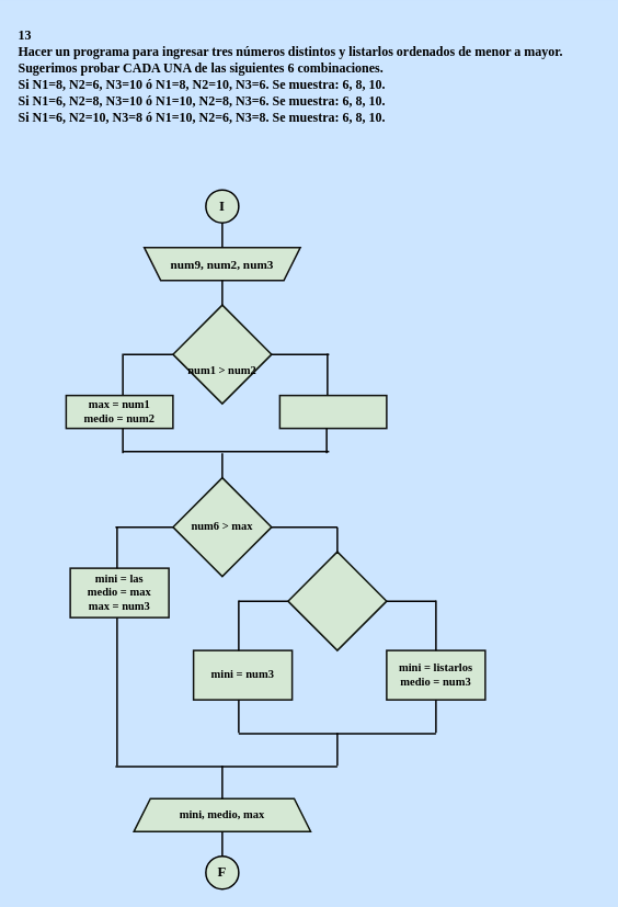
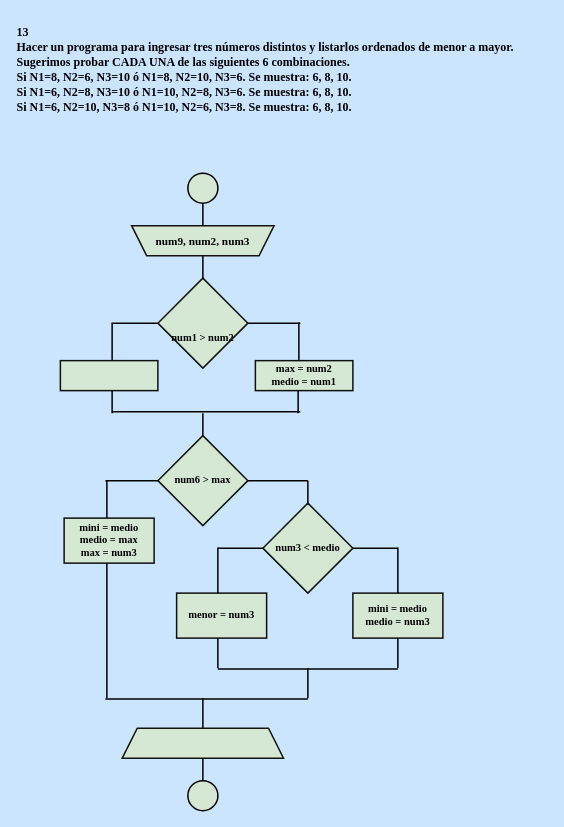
- <mxCell id="33" value="I" style="text;strokeColor=none;align=center;fillColor=none;html=1;verticalAlign=middle;whiteSpace=wrap;rounded=0;fontFamily=Comic Sans MS;fontStyle=1;fontColor=#000000;fontSize=17;aspect=fixed;" vertex="1" parent="3"><mxGeometry x="180" y="5" width="30" height="30" as="geometry" /></mxCell>
- <mxCell id="17" value="&lt;b&gt;&lt;font style=&quot;font-size: 14px;&quot; color=&quot;#000000&quot; face=&quot;Comic Sans MS&quot;&gt;max = num1&lt;/font&gt;&lt;/b&gt;&lt;div&gt;&lt;b&gt;&lt;font style=&quot;font-size: 14px;&quot; color=&quot;#000000&quot; face=&quot;Comic Sans MS&quot;&gt;medio = num2&lt;/font&gt;&lt;/b&gt;&lt;/div&gt;" style="text;strokeColor=none;align=center;fillColor=none;html=1;verticalAlign=middle;whiteSpace=wrap;rounded=0;fontFamily=Architects Daughter;fontSource=https%3A%2F%2Ffonts.googleapis.com%2Fcss%3Ffamily%3DArchitects%2BDaughter;aspect=fixed;" vertex="1" parent="15"><mxGeometry x="15" y="5" width="100" height="30" as="geometry" /></mxCell>
+ <mxCell id="20" value="&lt;b&gt;&lt;font style=&quot;font-size: 14px;&quot; color=&quot;#000000&quot; face=&quot;Comic Sans MS&quot;&gt;max = num2&lt;/font&gt;&lt;/b&gt;&lt;div&gt;&lt;b&gt;&lt;font style=&quot;font-size: 14px;&quot; color=&quot;#000000&quot; face=&quot;Comic Sans MS&quot;&gt;medio = num1&lt;/font&gt;&lt;/b&gt;&lt;/div&gt;" style="text;strokeColor=none;align=center;fillColor=none;html=1;verticalAlign=middle;whiteSpace=wrap;rounded=0;fontFamily=Architects Daughter;fontSource=https://fonts.googleapis.com/css?family=Architects+Daughter;aspect=fixed;" vertex="1" parent="18"><mxGeometry x="15" y="5" width="100" height="30" as="geometry" /></mxCell>
- <mxCell id="23" value="&lt;font face=&quot;Comic Sans MS&quot; color=&quot;#000000&quot;&gt;&lt;span style=&quot;font-size: 14px;&quot;&gt;&lt;b&gt;mini = las&lt;/b&gt;&lt;/span&gt;&lt;/font&gt;&lt;div&gt;&lt;font face=&quot;Comic Sans MS&quot; color=&quot;#000000&quot;&gt;&lt;span style=&quot;font-size: 14px;&quot;&gt;&lt;b&gt;medio = max&lt;/b&gt;&lt;/span&gt;&lt;/font&gt;&lt;/div&gt;&lt;div&gt;&lt;font face=&quot;Comic Sans MS&quot; color=&quot;#000000&quot;&gt;&lt;span style=&quot;font-size: 14px;&quot;&gt;&lt;b&gt;max = num3&lt;/b&gt;&lt;/span&gt;&lt;/font&gt;&lt;/div&gt;" style="text;strokeColor=none;align=center;fillColor=none;html=1;verticalAlign=middle;whiteSpace=wrap;rounded=0;fontFamily=Architects Daughter;fontSource=https://fonts.googleapis.com/css?family=Architects+Daughter;aspect=fixed;" vertex="1" parent="21"><mxGeometry y="9" width="140" height="42" as="geometry" /></mxCell>
+ <mxCell id="23" value="&lt;font face=&quot;Comic Sans MS&quot; color=&quot;#000000&quot;&gt;&lt;span style=&quot;font-size: 14px;&quot;&gt;&lt;b&gt;mini = medio&lt;/b&gt;&lt;/span&gt;&lt;/font&gt;&lt;div&gt;&lt;font face=&quot;Comic Sans MS&quot; color=&quot;#000000&quot;&gt;&lt;span style=&quot;font-size: 14px;&quot;&gt;&lt;b&gt;medio = max&lt;/b&gt;&lt;/span&gt;&lt;/font&gt;&lt;/div&gt;&lt;div&gt;&lt;font face=&quot;Comic Sans MS&quot; color=&quot;#000000&quot;&gt;&lt;span style=&quot;font-size: 14px;&quot;&gt;&lt;b&gt;max = num3&lt;/b&gt;&lt;/span&gt;&lt;/font&gt;&lt;/div&gt;" style="text;strokeColor=none;align=center;fillColor=none;html=1;verticalAlign=middle;whiteSpace=wrap;rounded=0;fontFamily=Architects Daughter;fontSource=https://fonts.googleapis.com/css?family=Architects+Daughter;aspect=fixed;" vertex="1" parent="21"><mxGeometry y="9" width="140" height="42" as="geometry" /></mxCell>
+ <mxCell id="26" value="&lt;b&gt;&lt;font color=&quot;#000000&quot; style=&quot;font-size: 14px;&quot; face=&quot;Comic Sans MS&quot;&gt;num3 &amp;lt; medio&lt;/font&gt;&lt;/b&gt;" style="text;strokeColor=none;align=center;fillColor=none;html=1;verticalAlign=middle;whiteSpace=wrap;rounded=0;fontFamily=Architects Daughter;fontSource=https://fonts.googleapis.com/css?family=Architects+Daughter;aspect=fixed;" vertex="1" parent="24"><mxGeometry x="10" y="45" width="100" height="30" as="geometry" /></mxCell>
- <mxCell id="29" value="&lt;font face=&quot;Comic Sans MS&quot; color=&quot;#000000&quot;&gt;&lt;span style=&quot;font-size: 14px;&quot;&gt;&lt;b&gt;mini = num3&lt;/b&gt;&lt;/span&gt;&lt;/font&gt;" style="text;strokeColor=none;align=center;fillColor=none;html=1;verticalAlign=middle;whiteSpace=wrap;rounded=0;fontFamily=Architects Daughter;fontSource=https://fonts.googleapis.com/css?family=Architects+Daughter;aspect=fixed;" vertex="1" parent="27"><mxGeometry y="9" width="140" height="42" as="geometry" /></mxCell>
+ <mxCell id="29" value="&lt;font face=&quot;Comic Sans MS&quot; color=&quot;#000000&quot;&gt;&lt;span style=&quot;font-size: 14px;&quot;&gt;&lt;b&gt;menor = num3&lt;/b&gt;&lt;/span&gt;&lt;/font&gt;" style="text;strokeColor=none;align=center;fillColor=none;html=1;verticalAlign=middle;whiteSpace=wrap;rounded=0;fontFamily=Architects Daughter;fontSource=https://fonts.googleapis.com/css?family=Architects+Daughter;aspect=fixed;" vertex="1" parent="27"><mxGeometry y="9" width="140" height="42" as="geometry" /></mxCell>
- <mxCell id="32" value="&lt;font face=&quot;Comic Sans MS&quot; color=&quot;#000000&quot;&gt;&lt;span style=&quot;font-size: 14px;&quot;&gt;&lt;b&gt;mini = listarlos&lt;/b&gt;&lt;/span&gt;&lt;/font&gt;&lt;div&gt;&lt;font face=&quot;Comic Sans MS&quot; color=&quot;#000000&quot;&gt;&lt;span style=&quot;font-size: 14px;&quot;&gt;&lt;b&gt;medio = num3&lt;/b&gt;&lt;/span&gt;&lt;/font&gt;&lt;/div&gt;" style="text;strokeColor=none;align=center;fillColor=none;html=1;verticalAlign=middle;whiteSpace=wrap;rounded=0;fontFamily=Architects Daughter;fontSource=https://fonts.googleapis.com/css?family=Architects+Daughter;aspect=fixed;" vertex="1" parent="30"><mxGeometry y="9" width="140" height="42" as="geometry" /></mxCell>
+ <mxCell id="32" value="&lt;font face=&quot;Comic Sans MS&quot; color=&quot;#000000&quot;&gt;&lt;span style=&quot;font-size: 14px;&quot;&gt;&lt;b&gt;mini = medio&lt;/b&gt;&lt;/span&gt;&lt;/font&gt;&lt;div&gt;&lt;font face=&quot;Comic Sans MS&quot; color=&quot;#000000&quot;&gt;&lt;span style=&quot;font-size: 14px;&quot;&gt;&lt;b&gt;medio = num3&lt;/b&gt;&lt;/span&gt;&lt;/font&gt;&lt;/div&gt;" style="text;strokeColor=none;align=center;fillColor=none;html=1;verticalAlign=middle;whiteSpace=wrap;rounded=0;fontFamily=Architects Daughter;fontSource=https://fonts.googleapis.com/css?family=Architects+Daughter;aspect=fixed;" vertex="1" parent="30"><mxGeometry y="9" width="140" height="42" as="geometry" /></mxCell>
- <mxCell id="62" value="&lt;b&gt;&lt;font color=&quot;#000000&quot; style=&quot;font-size: 14px;&quot; face=&quot;Comic Sans MS&quot;&gt;mini, medio, max&lt;/font&gt;&lt;/b&gt;" style="text;strokeColor=none;align=center;fillColor=none;html=1;verticalAlign=middle;whiteSpace=wrap;rounded=0;fontFamily=Architects Daughter;fontSource=https%3A%2F%2Ffonts.googleapis.com%2Fcss%3Ffamily%3DArchitects%2BDaughter;aspect=fixed;" vertex="1" parent="60"><mxGeometry x="12.5" width="190" height="40" as="geometry" /></mxCell>
- <mxCell id="59" value="&lt;b&gt;&lt;font color=&quot;#000000&quot; style=&quot;font-size: 17px;&quot; face=&quot;Comic Sans MS&quot;&gt;F&lt;/font&gt;&lt;/b&gt;" style="text;strokeColor=none;align=center;fillColor=none;html=1;verticalAlign=middle;whiteSpace=wrap;rounded=0;fontFamily=Architects Daughter;fontSource=https%3A%2F%2Ffonts.googleapis.com%2Fcss%3Ffamily%3DArchitects%2BDaughter;aspect=fixed;" vertex="1" parent="57"><mxGeometry y="2.5" width="40" height="35" as="geometry" /></mxCell>
